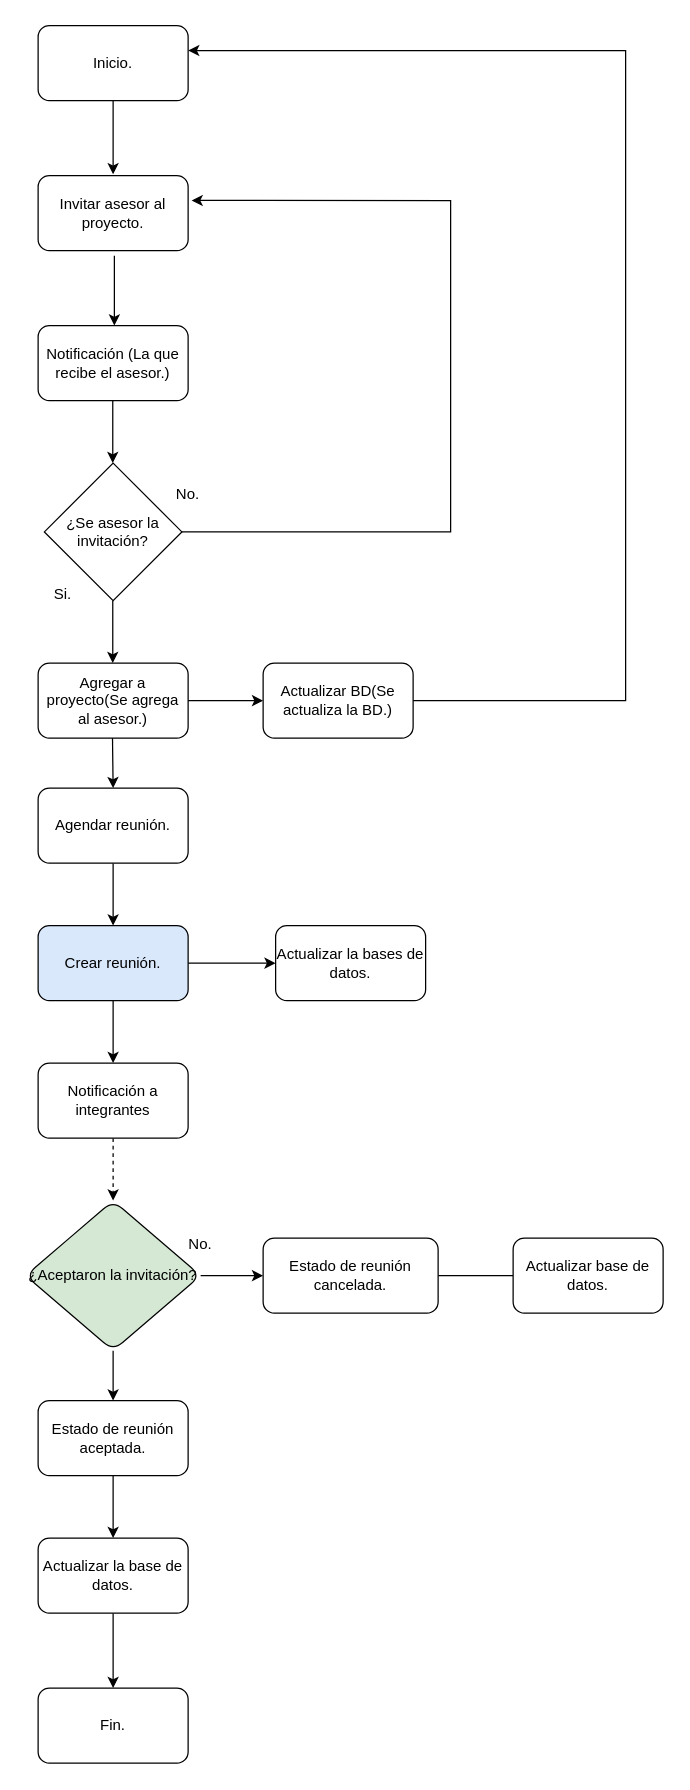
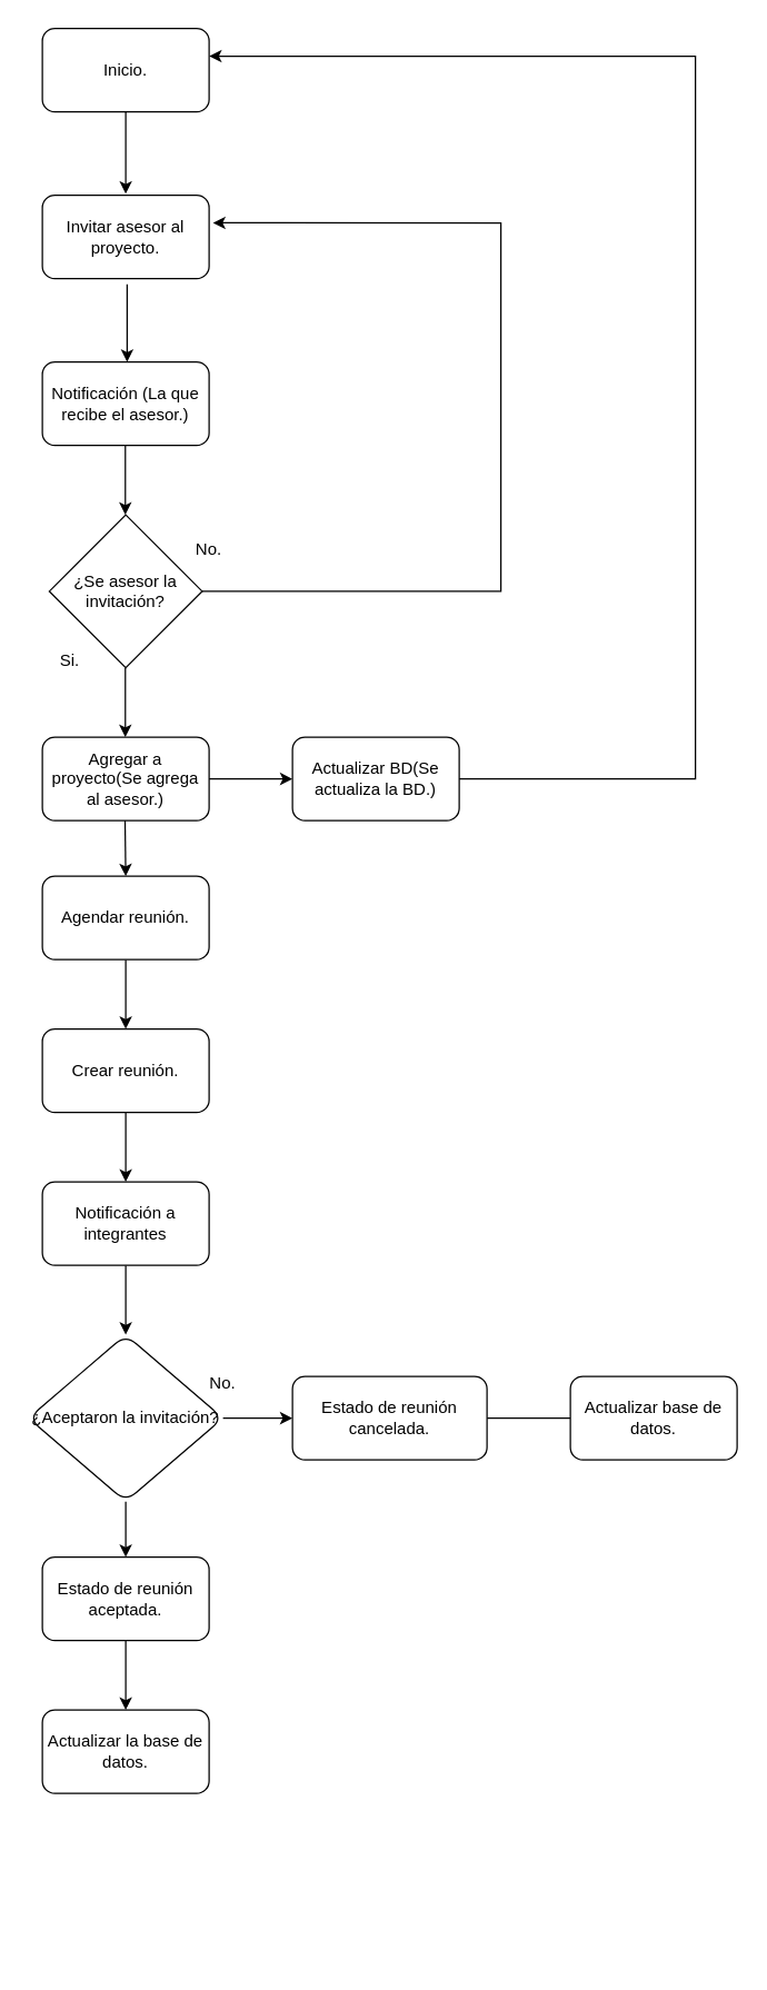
- <mxCell id="22" value="Crear reunión." style="whiteSpace=wrap;html=1;rounded=1;fillColor=#dae8fc;" vertex="1" parent="1"><mxGeometry x="30" y="740" width="120" height="60" as="geometry" /></mxCell>
+ <mxCell id="22" value="Crear reunión." style="whiteSpace=wrap;html=1;rounded=1;" vertex="1" parent="1"><mxGeometry x="30" y="740" width="120" height="60" as="geometry" /></mxCell>
- <mxCell id="20" value="" style="edgeStyle=orthogonalEdgeStyle;rounded=0;orthogonalLoop=1;jettySize=auto;html=1;" edge="1" parent="1" source="22" target="23"><mxGeometry relative="1" as="geometry" /></mxCell>
- <mxCell id="23" value="Actualizar la bases de datos." style="whiteSpace=wrap;html=1;rounded=1;" vertex="1" parent="1"><mxGeometry x="220" y="740" width="120" height="60" as="geometry" /></mxCell>
- <mxCell id="24" value="" style="edgeStyle=orthogonalEdgeStyle;rounded=0;orthogonalLoop=1;jettySize=auto;html=1;dashed=1;" edge="1" parent="1" source="25" target="28"><mxGeometry relative="1" as="geometry" /></mxCell>
+ <mxCell id="24" value="" style="edgeStyle=orthogonalEdgeStyle;rounded=0;orthogonalLoop=1;jettySize=auto;html=1;" edge="1" parent="1" source="25" target="28"><mxGeometry relative="1" as="geometry" /></mxCell>
- <mxCell id="28" value="¿Aceptaron la invitación?" style="rhombus;whiteSpace=wrap;html=1;rounded=1;fillColor=#d5e8d4;" vertex="1" parent="1"><mxGeometry x="20" y="960" width="140" height="120" as="geometry" /></mxCell>
+ <mxCell id="28" value="¿Aceptaron la invitación?" style="rhombus;whiteSpace=wrap;html=1;rounded=1;" vertex="1" parent="1"><mxGeometry x="20" y="960" width="140" height="120" as="geometry" /></mxCell>
- <mxCell id="35" value="" style="edgeStyle=orthogonalEdgeStyle;rounded=0;orthogonalLoop=1;jettySize=auto;html=1;" edge="1" parent="1" source="36" target="37"><mxGeometry relative="1" as="geometry" /></mxCell>
- <mxCell id="37" value="Fin." style="whiteSpace=wrap;html=1;rounded=1;" vertex="1" parent="1"><mxGeometry x="30" y="1350" width="120" height="60" as="geometry" /></mxCell>
